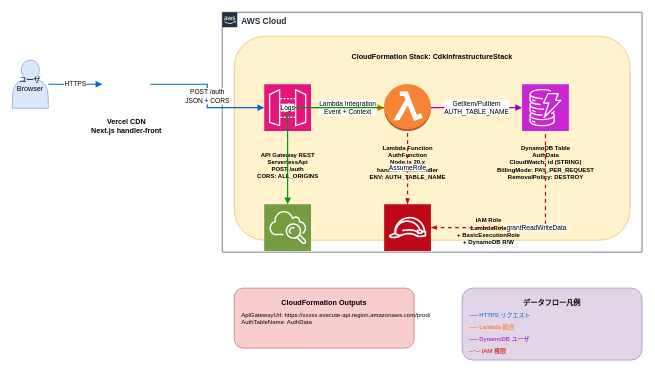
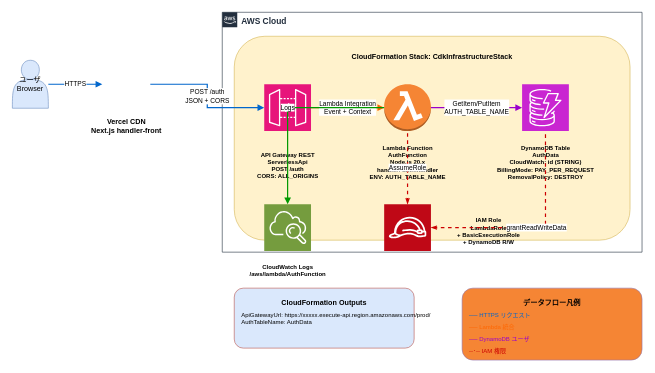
+ <mxCell id="16" value="CloudWatch Logs&#10;/aws/lambda/AuthFunction" style="text;html=1;align=center;verticalAlign=middle;resizable=0;points=[];autosize=1;strokeColor=none;fillColor=none;fontStyle=1;fontSize=10;" vertex="1" parent="6"><mxGeometry x="14" y="370" width="150" height="40" as="geometry" /></mxCell>
- <mxCell id="24" value="CloudFormation Outputs" style="rounded=1;whiteSpace=wrap;html=1;fillColor=#f8cecc;strokeColor=#b85450;verticalAlign=top;fontStyle=1;spacingTop=10;" vertex="1" parent="1"><mxGeometry x="390" y="480" width="300" height="100" as="geometry" /></mxCell>
+ <mxCell id="24" value="CloudFormation Outputs" style="rounded=1;whiteSpace=wrap;html=1;fillColor=#dae8fc;strokeColor=#b85450;verticalAlign=top;fontStyle=1;spacingTop=10;" vertex="1" parent="1"><mxGeometry x="390" y="480" width="300" height="100" as="geometry" /></mxCell>
- <mxCell id="26" value="データフロー凡例" style="rounded=1;whiteSpace=wrap;html=1;fillColor=#e1d5e7;strokeColor=#9673a6;verticalAlign=top;fontStyle=1;spacingTop=10;" vertex="1" parent="1"><mxGeometry x="770" y="480" width="300" height="120" as="geometry" /></mxCell>
+ <mxCell id="26" value="データフロー凡例" style="rounded=1;whiteSpace=wrap;html=1;fillColor=#f58534;strokeColor=#9673a6;verticalAlign=top;fontStyle=1;spacingTop=10;" vertex="1" parent="1"><mxGeometry x="770" y="480" width="300" height="120" as="geometry" /></mxCell>
